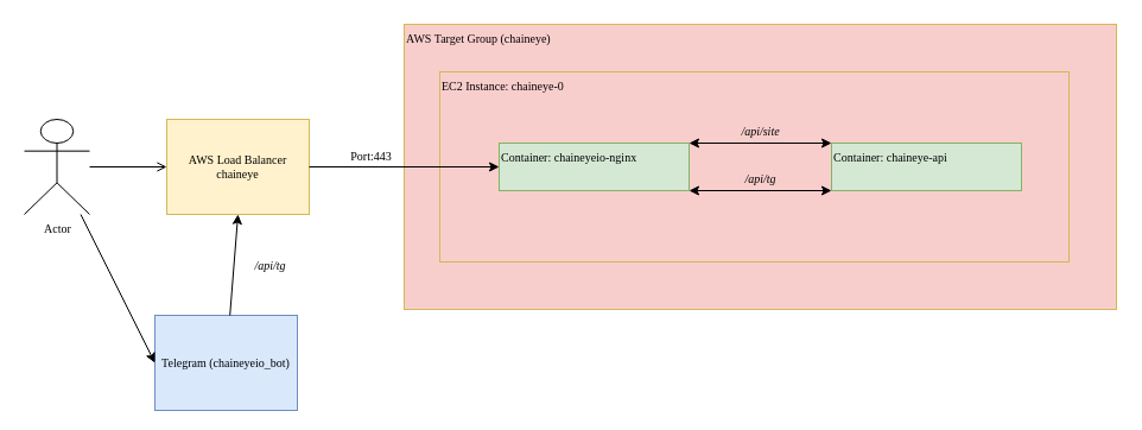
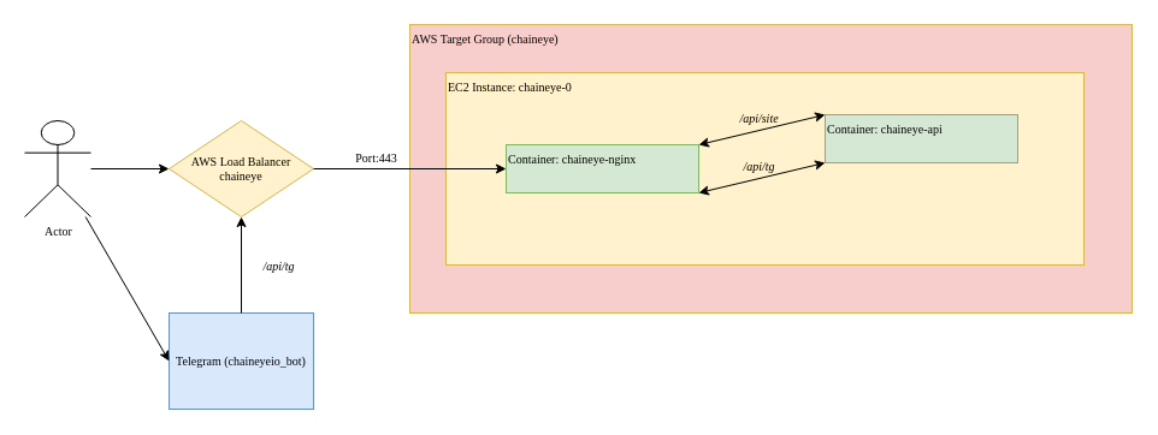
- <mxCell id="9" value="Container: chaineyeio-nginx" style="rounded=0;whiteSpace=wrap;html=1;verticalAlign=top;align=left;fontFamily=Roboto Mono;fontSource=https%3A%2F%2Ffonts.googleapis.com%2Fcss%3Ffamily%3DRoboto%2BMono;fontSize=10;fillColor=#d5e8d4;strokeColor=#82b366;" vertex="1" parent="1"><mxGeometry x="420" y="120" width="160" height="40" as="geometry" /></mxCell>
+ <mxCell id="9" value="Container: chaineye-nginx" style="rounded=0;whiteSpace=wrap;html=1;verticalAlign=top;align=left;fontFamily=Roboto Mono;fontSource=https%3A%2F%2Ffonts.googleapis.com%2Fcss%3Ffamily%3DRoboto%2BMono;fontSize=10;fillColor=#d5e8d4;strokeColor=#82b366;" vertex="1" parent="1"><mxGeometry x="420" y="120" width="160" height="40" as="geometry" /></mxCell>
- <mxCell id="4" value="" style="endArrow=open;html=1;rounded=0;entryX=0;entryY=0.5;entryDx=0;entryDy=0;fontFamily=Roboto Mono;fontSource=https%3A%2F%2Ffonts.googleapis.com%2Fcss%3Ffamily%3DRoboto%2BMono;fontSize=10;" edge="1" parent="1" source="2" target="3"><mxGeometry width="50" height="50" relative="1" as="geometry"><mxPoint x="80" y="290" as="sourcePoint" /><mxPoint x="130" y="240" as="targetPoint" /></mxGeometry></mxCell>
+ <mxCell id="4" value="" style="endArrow=classic;html=1;rounded=0;entryX=0;entryY=0.5;entryDx=0;entryDy=0;fontFamily=Roboto Mono;fontSource=https%3A%2F%2Ffonts.googleapis.com%2Fcss%3Ffamily%3DRoboto%2BMono;fontSize=10;" edge="1" parent="1" source="2" target="3"><mxGeometry width="50" height="50" relative="1" as="geometry"><mxPoint x="80" y="290" as="sourcePoint" /><mxPoint x="130" y="240" as="targetPoint" /></mxGeometry></mxCell>
- <mxCell id="3" value="AWS Load Balancer&lt;br&gt;chaineye" style="rounded=0;whiteSpace=wrap;html=1;fontFamily=Roboto Mono;fontSource=https%3A%2F%2Ffonts.googleapis.com%2Fcss%3Ffamily%3DRoboto%2BMono;fontSize=10;fillColor=#fff2cc;strokeColor=#d6b656;" vertex="1" parent="1"><mxGeometry x="140" y="100" width="120" height="80" as="geometry" /></mxCell>
+ <mxCell id="3" value="AWS Load Balancer&lt;br&gt;chaineye" style="rhombus;whiteSpace=wrap;html=1;fontFamily=Roboto Mono;fontSource=https%3A%2F%2Ffonts.googleapis.com%2Fcss%3Ffamily%3DRoboto%2BMono;fontSize=10;fillColor=#fff2cc;strokeColor=#d6b656;" vertex="1" parent="1"><mxGeometry x="140" y="100" width="120" height="80" as="geometry" /></mxCell>
- <mxCell id="6" value="EC2 Instance:&amp;nbsp;chaineye-0" style="rounded=0;whiteSpace=wrap;html=1;verticalAlign=top;align=left;fontFamily=Roboto Mono;fontSource=https%3A%2F%2Ffonts.googleapis.com%2Fcss%3Ffamily%3DRoboto%2BMono;fontSize=10;fillColor=#f8cecc;strokeColor=#d6b656;" vertex="1" parent="1"><mxGeometry x="370" y="60" width="530" height="160" as="geometry" /></mxCell>
+ <mxCell id="6" value="EC2 Instance:&amp;nbsp;chaineye-0" style="rounded=0;whiteSpace=wrap;html=1;verticalAlign=top;align=left;fontFamily=Roboto Mono;fontSource=https%3A%2F%2Ffonts.googleapis.com%2Fcss%3Ffamily%3DRoboto%2BMono;fontSize=10;fillColor=#fff2cc;strokeColor=#d6b656;" vertex="1" parent="1"><mxGeometry x="370" y="60" width="530" height="160" as="geometry" /></mxCell>
- <mxCell id="10" value="Container: chaineye-api" style="rounded=0;whiteSpace=wrap;html=1;verticalAlign=top;align=left;fontFamily=Roboto Mono;fontSource=https%3A%2F%2Ffonts.googleapis.com%2Fcss%3Ffamily%3DRoboto%2BMono;fontSize=10;fillColor=#d5e8d4;strokeColor=#82b366;" vertex="1" parent="1"><mxGeometry x="700" y="120" width="160" height="40" as="geometry" /></mxCell>
+ <mxCell id="10" value="Container: chaineye-api" style="rounded=0;whiteSpace=wrap;html=1;verticalAlign=top;align=left;fontFamily=Roboto Mono;fontSource=https%3A%2F%2Ffonts.googleapis.com%2Fcss%3Ffamily%3DRoboto%2BMono;fontSize=10;fillColor=#d5e8d4;strokeColor=#82b366;" vertex="1" parent="1"><mxGeometry x="685" y="95" width="160" height="40" as="geometry" /></mxCell>
- <mxCell id="12" value="Telegram (chaineyeio_bot)" style="rounded=0;whiteSpace=wrap;html=1;fontFamily=Roboto Mono;fontSource=https%3A%2F%2Ffonts.googleapis.com%2Fcss%3Ffamily%3DRoboto%2BMono;fontSize=10;fillColor=#dae8fc;strokeColor=#6c8ebf;" vertex="1" parent="1"><mxGeometry x="130" y="265" width="120" height="80" as="geometry" /></mxCell>
+ <mxCell id="12" value="Telegram (chaineyeio_bot)" style="rounded=0;whiteSpace=wrap;html=1;fontFamily=Roboto Mono;fontSource=https%3A%2F%2Ffonts.googleapis.com%2Fcss%3Ffamily%3DRoboto%2BMono;fontSize=10;fillColor=#dae8fc;strokeColor=#6c8ebf;" vertex="1" parent="1"><mxGeometry x="140" y="260" width="120" height="80" as="geometry" /></mxCell>
